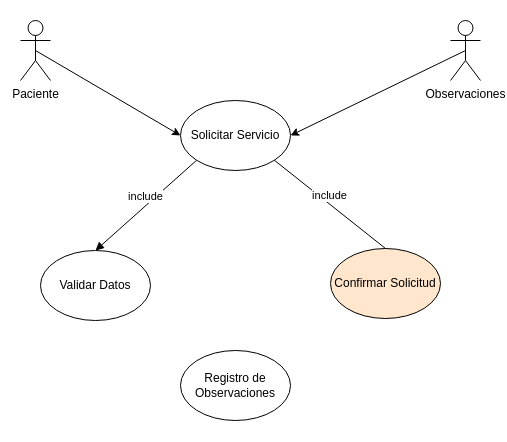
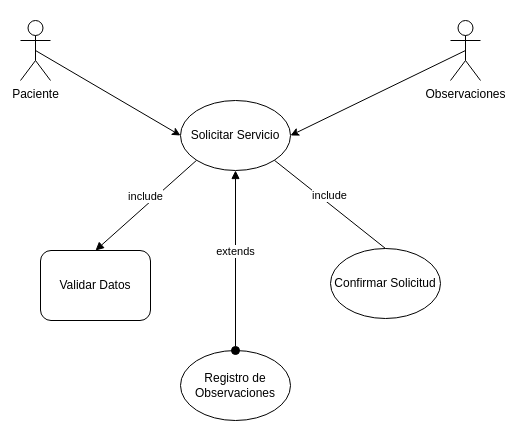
+ <mxCell id="11" value="extends" style="html=1;verticalAlign=bottom;startArrow=oval;startFill=1;endArrow=block;startSize=8;curved=0;rounded=0;exitX=0.5;exitY=0;exitDx=0;exitDy=0;entryX=0.5;entryY=1;entryDx=0;entryDy=0;" edge="1" parent="1" source="7" target="4"><mxGeometry width="60" relative="1" as="geometry"><mxPoint x="600" y="300" as="sourcePoint" /><mxPoint x="660" y="300" as="targetPoint" /></mxGeometry></mxCell>
- <mxCell id="6" value="Confirmar Solicitud" style="ellipse;whiteSpace=wrap;html=1;fillColor=#ffe6cc;" vertex="1" parent="1"><mxGeometry x="330" y="248" width="110" height="70" as="geometry" /></mxCell>
+ <mxCell id="6" value="Confirmar Solicitud" style="ellipse;whiteSpace=wrap;html=1;" vertex="1" parent="1"><mxGeometry x="330" y="248" width="110" height="70" as="geometry" /></mxCell>
- <mxCell id="5" value="Validar Datos" style="ellipse;whiteSpace=wrap;html=1;" vertex="1" parent="1"><mxGeometry x="40" y="250" width="110" height="70" as="geometry" /></mxCell>
+ <mxCell id="5" value="Validar Datos" style="whiteSpace=wrap;html=1;rounded=1;" vertex="1" parent="1"><mxGeometry x="40" y="250" width="110" height="70" as="geometry" /></mxCell>
